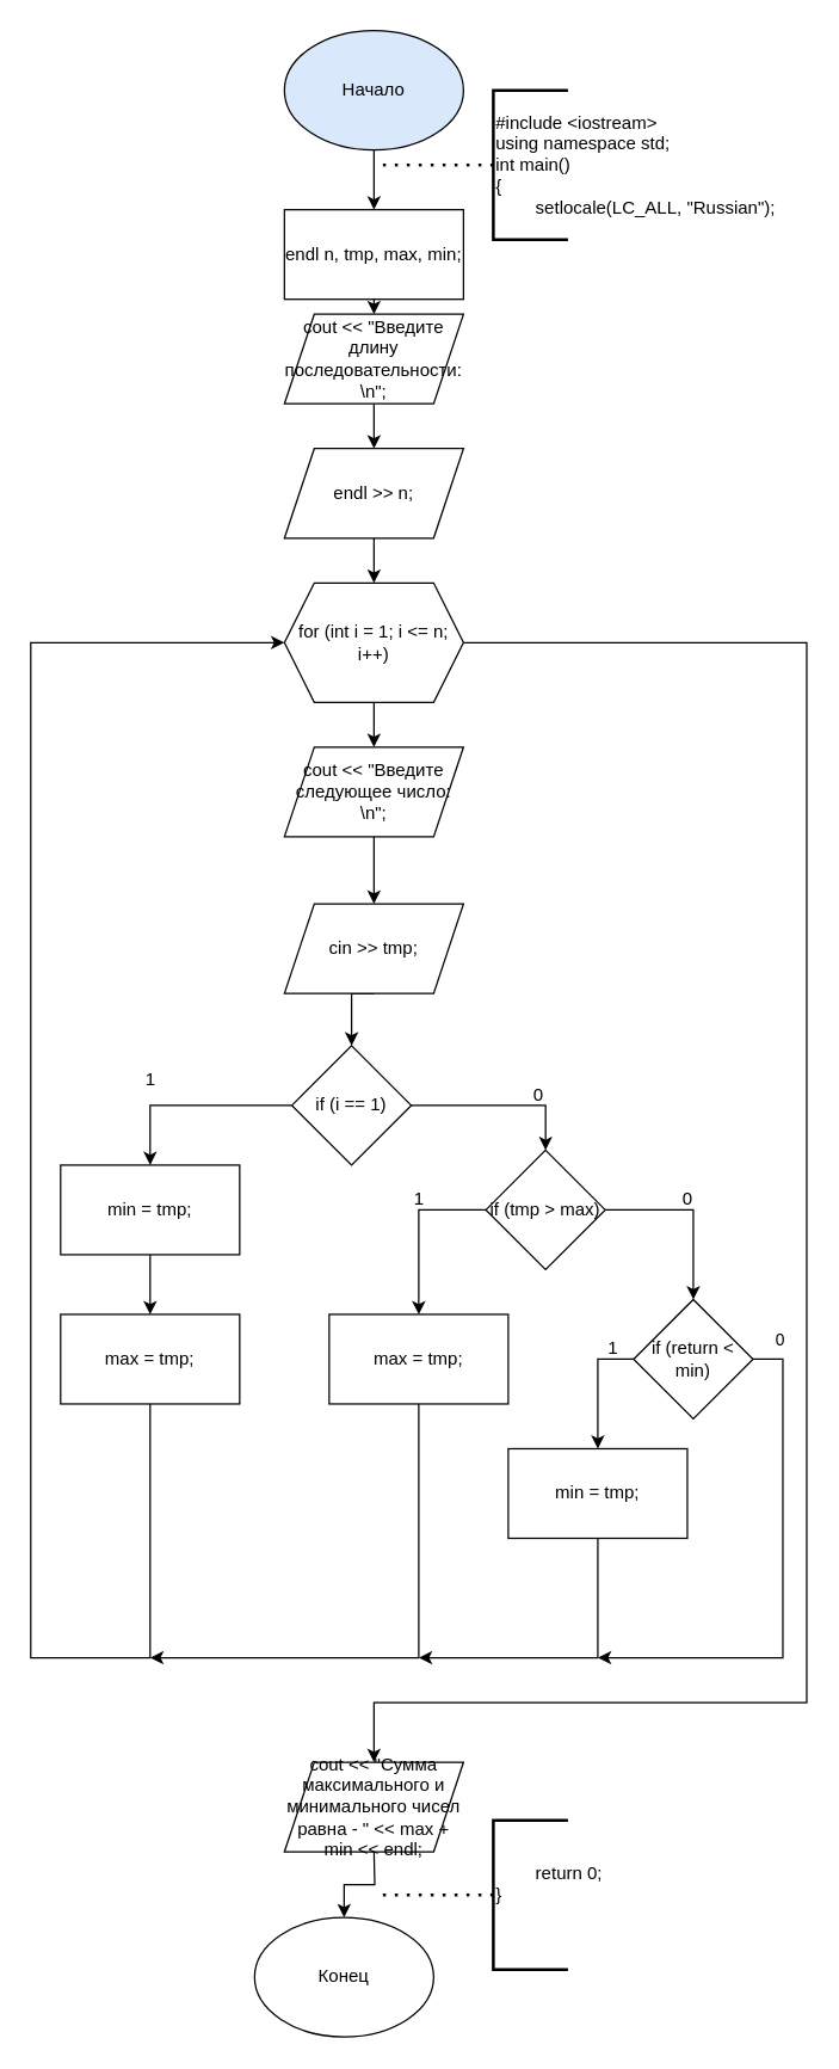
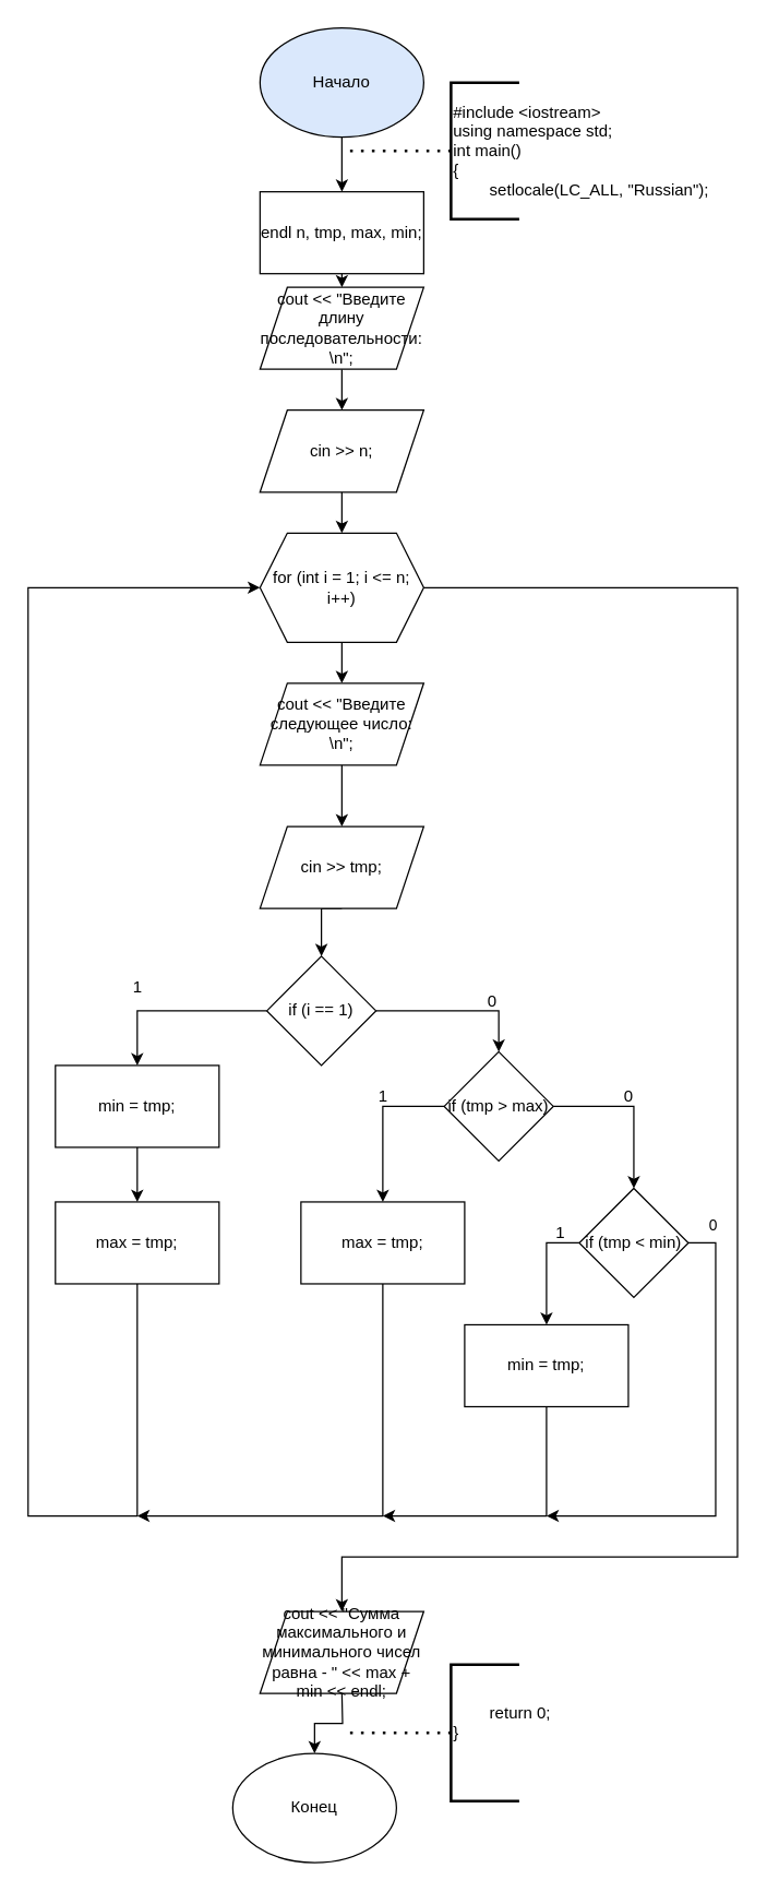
- <mxCell id="13" value="endl &amp;gt;&amp;gt; n;" style="shape=parallelogram;perimeter=parallelogramPerimeter;whiteSpace=wrap;html=1;fixedSize=1;" parent="1" vertex="1"><mxGeometry x="190" y="300" width="120" height="60" as="geometry" /></mxCell>
+ <mxCell id="13" value="cin &amp;gt;&amp;gt; n;" style="shape=parallelogram;perimeter=parallelogramPerimeter;whiteSpace=wrap;html=1;fixedSize=1;" parent="1" vertex="1"><mxGeometry x="190" y="300" width="120" height="60" as="geometry" /></mxCell>
- <mxCell id="40" value="if (return &amp;lt; min)" style="rhombus;whiteSpace=wrap;html=1;" parent="1" vertex="1"><mxGeometry x="424" y="870" width="80" height="80" as="geometry" /></mxCell>
+ <mxCell id="40" value="if (tmp &amp;lt; min)" style="rhombus;whiteSpace=wrap;html=1;" parent="1" vertex="1"><mxGeometry x="424" y="870" width="80" height="80" as="geometry" /></mxCell>
